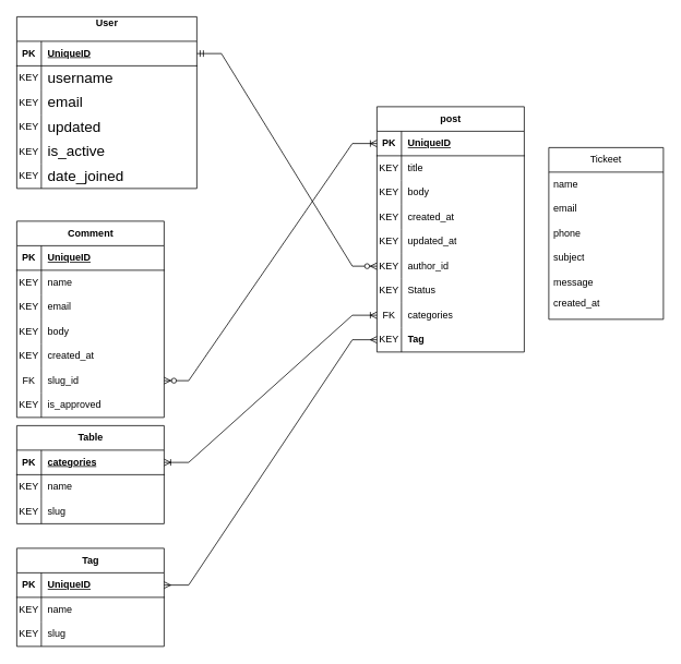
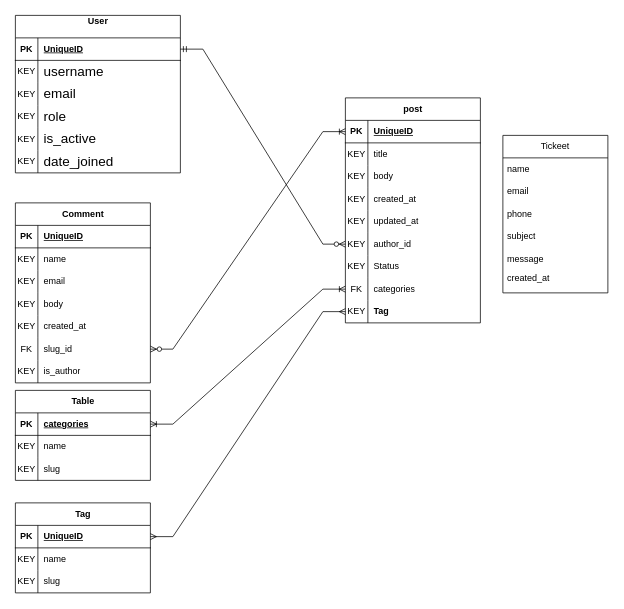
- <mxCell id="14" value="&lt;font style=&quot;font-size: 18px;&quot;&gt;updated&lt;/font&gt;" style="shape=partialRectangle;connectable=0;fillColor=none;top=0;left=0;bottom=0;right=0;align=left;spacingLeft=6;overflow=hidden;whiteSpace=wrap;html=1;" parent="12" vertex="1"><mxGeometry x="30" width="190" height="30" as="geometry"><mxRectangle width="190" height="30" as="alternateBounds" /></mxGeometry></mxCell>
+ <mxCell id="14" value="&lt;font style=&quot;font-size: 18px;&quot;&gt;role&lt;/font&gt;" style="shape=partialRectangle;connectable=0;fillColor=none;top=0;left=0;bottom=0;right=0;align=left;spacingLeft=6;overflow=hidden;whiteSpace=wrap;html=1;" parent="12" vertex="1"><mxGeometry x="30" width="190" height="30" as="geometry"><mxRectangle width="190" height="30" as="alternateBounds" /></mxGeometry></mxCell>
- <mxCell id="54" value="is_approved" style="shape=partialRectangle;connectable=0;fillColor=none;top=0;left=0;bottom=0;right=0;align=left;spacingLeft=6;overflow=hidden;whiteSpace=wrap;html=1;" parent="52" vertex="1"><mxGeometry x="30" width="150" height="30" as="geometry"><mxRectangle width="150" height="30" as="alternateBounds" /></mxGeometry></mxCell>
+ <mxCell id="54" value="is_author" style="shape=partialRectangle;connectable=0;fillColor=none;top=0;left=0;bottom=0;right=0;align=left;spacingLeft=6;overflow=hidden;whiteSpace=wrap;html=1;" parent="52" vertex="1"><mxGeometry x="30" width="150" height="30" as="geometry"><mxRectangle width="150" height="30" as="alternateBounds" /></mxGeometry></mxCell>
